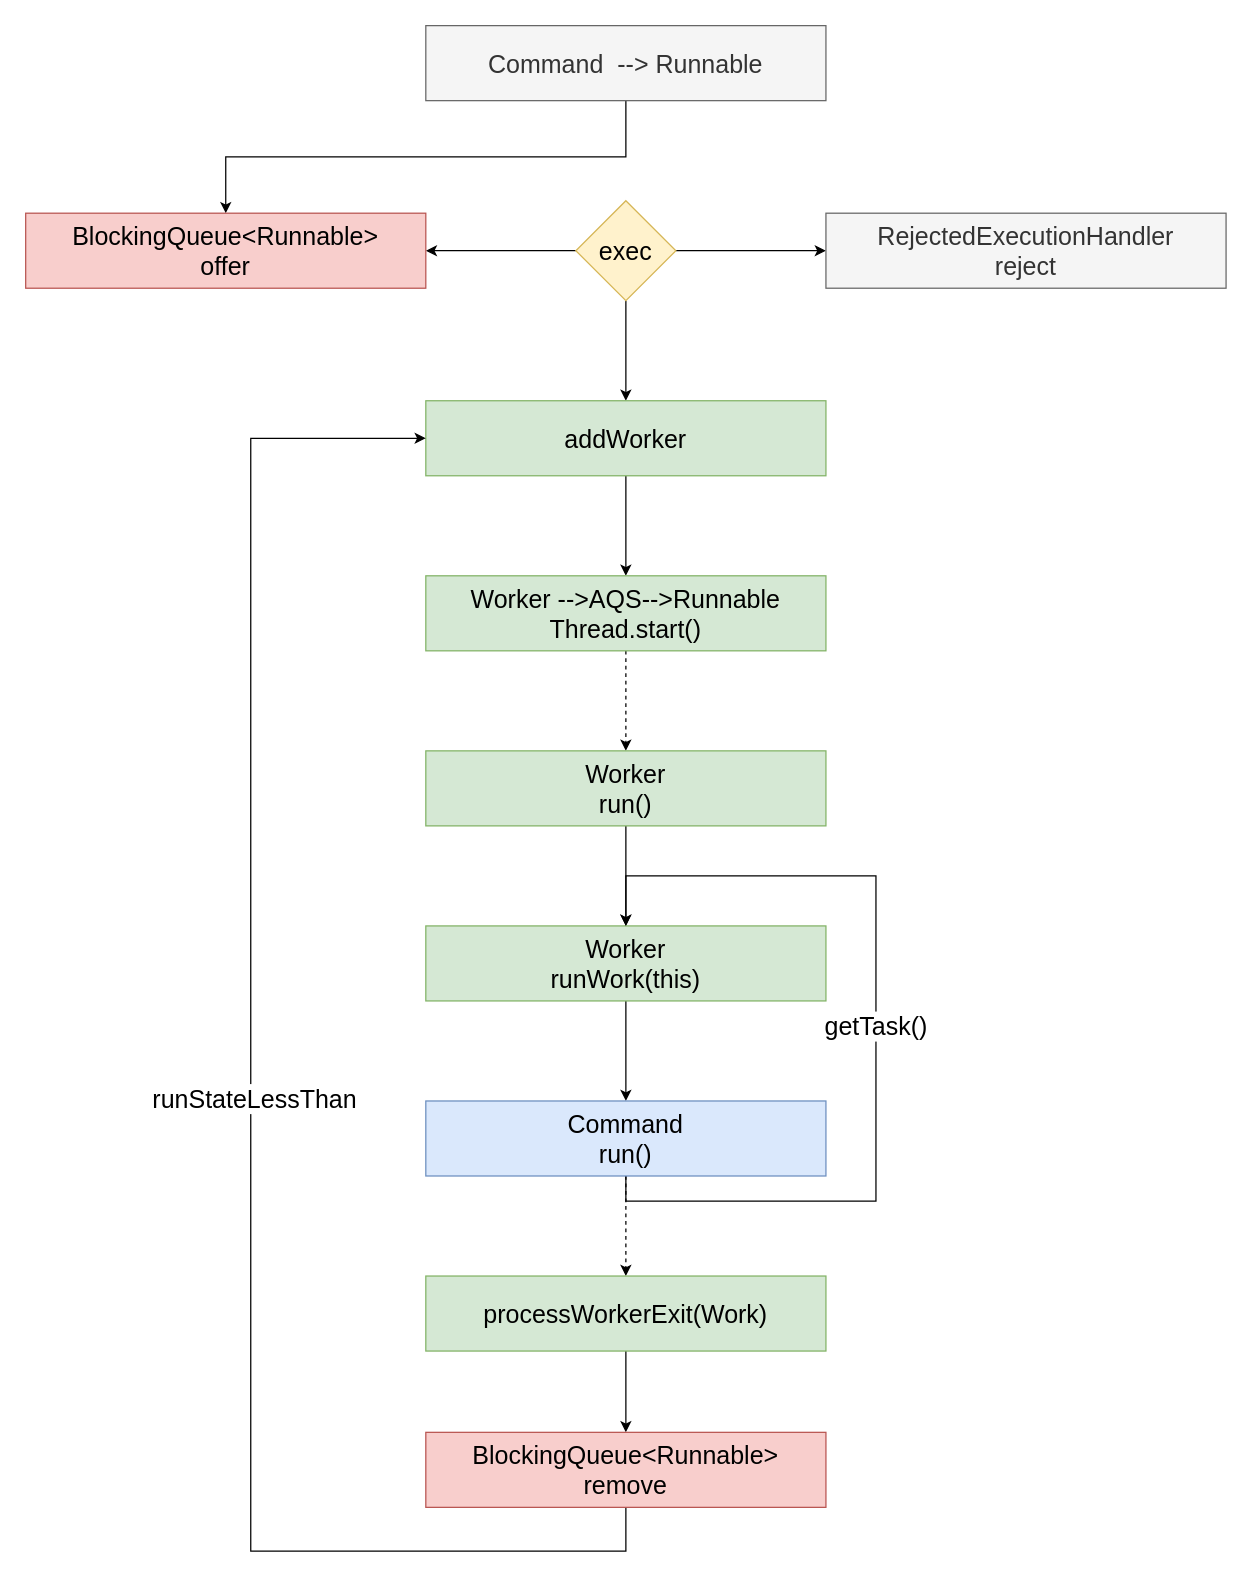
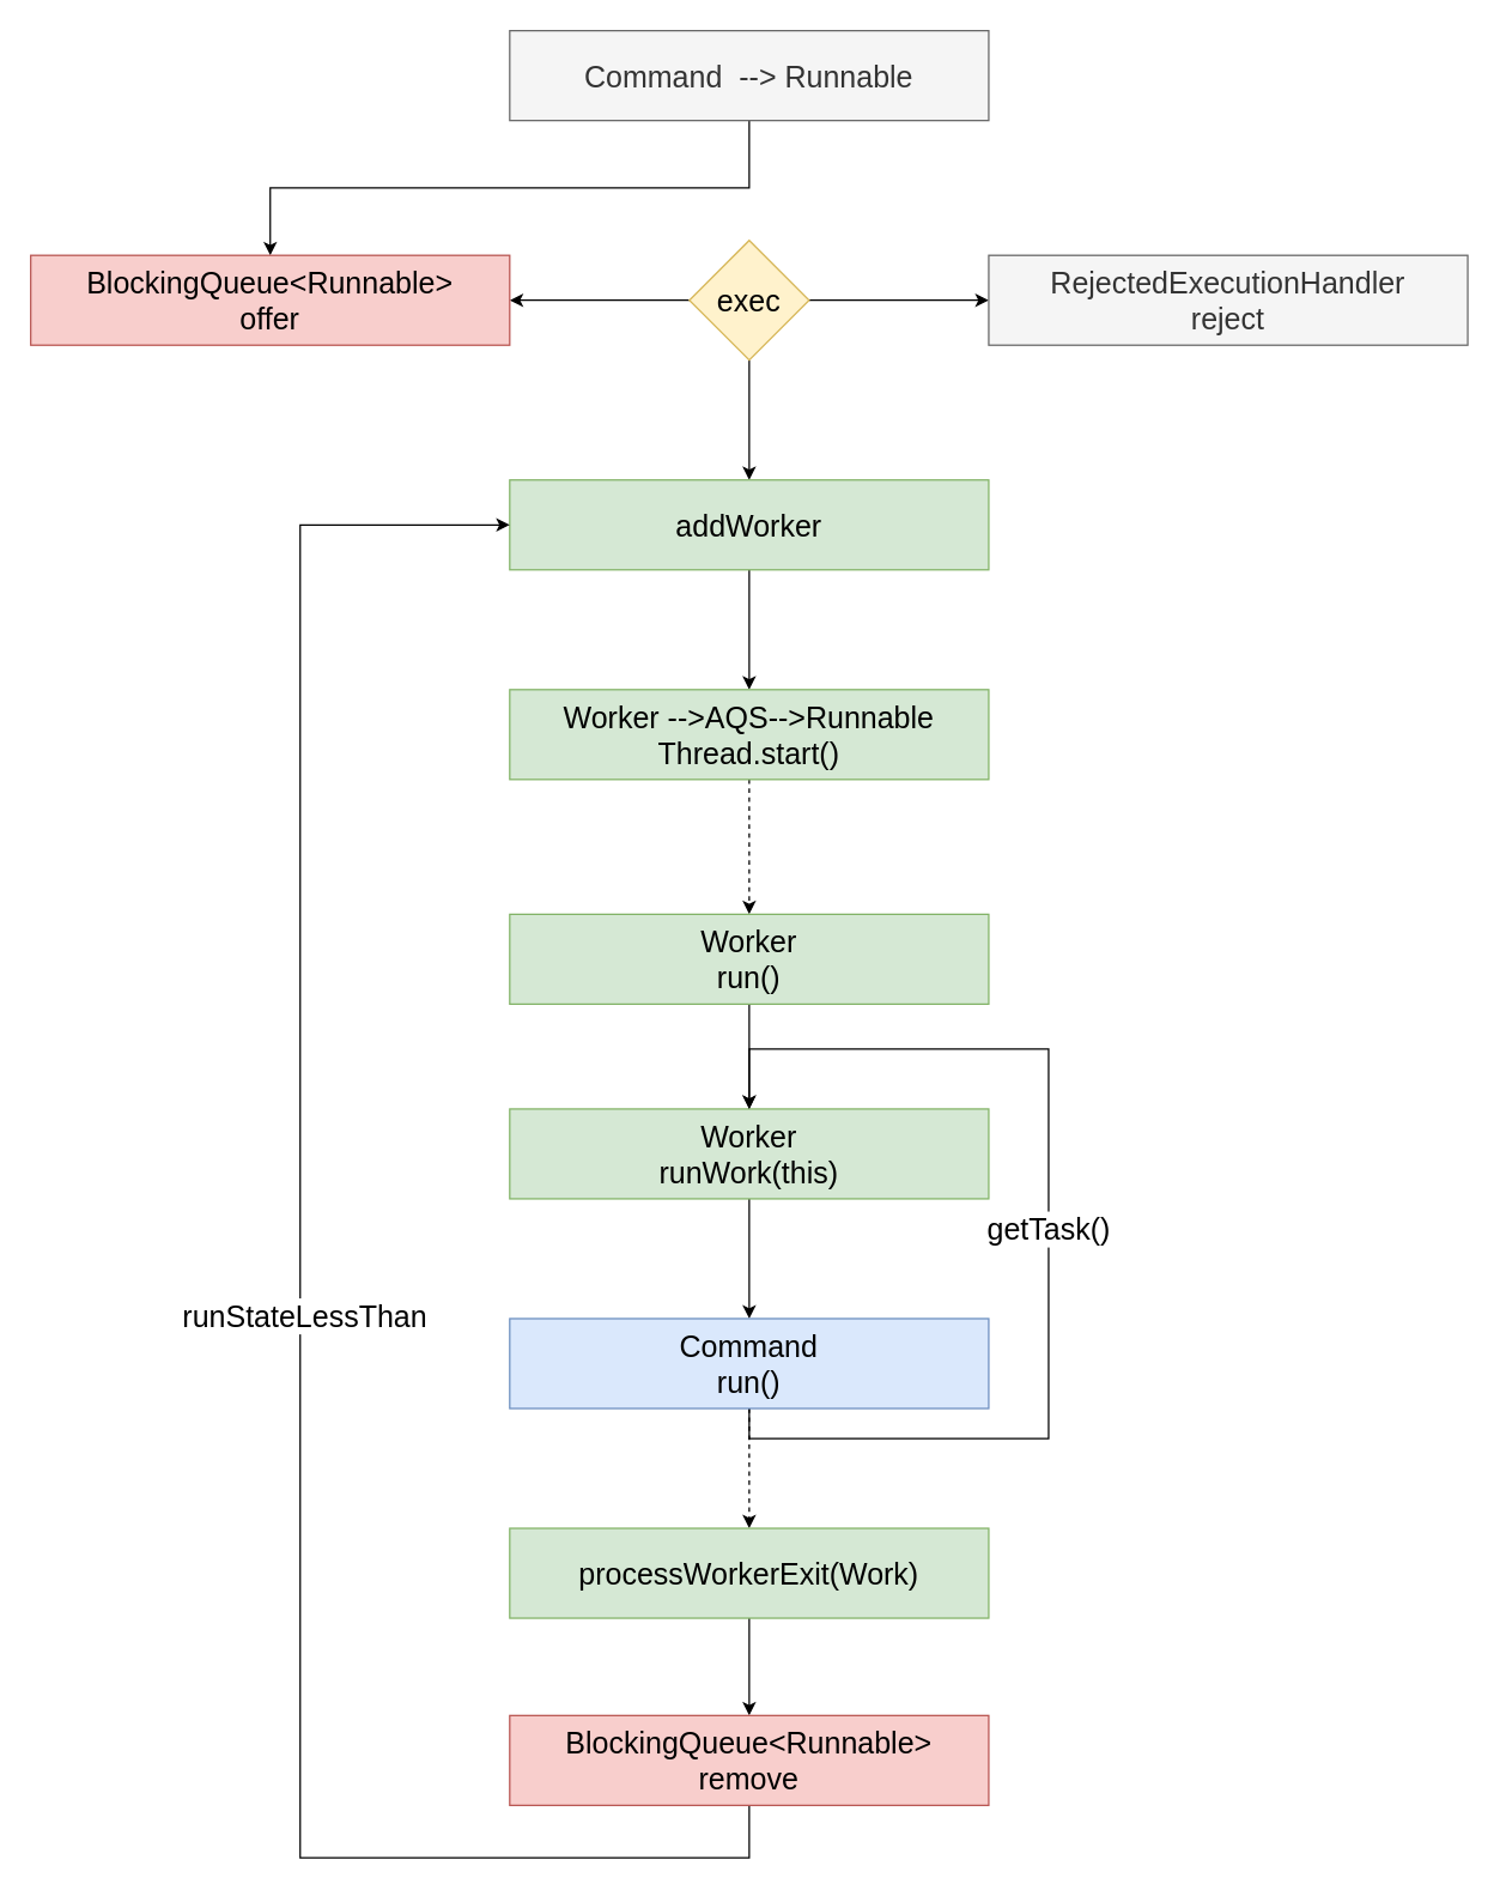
- <mxCell id="13" value="Worker&lt;br&gt;run()" style="rounded=0;whiteSpace=wrap;html=1;fontSize=20;fillColor=#d5e8d4;strokeColor=#82b366;" vertex="1" parent="1"><mxGeometry x="340" y="600" width="320" height="60" as="geometry" /></mxCell>
+ <mxCell id="13" value="Worker&lt;br&gt;run()" style="rounded=0;whiteSpace=wrap;html=1;fontSize=20;fillColor=#d5e8d4;strokeColor=#82b366;" vertex="1" parent="1"><mxGeometry x="340" y="610" width="320" height="60" as="geometry" /></mxCell>
